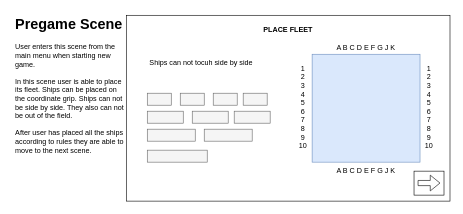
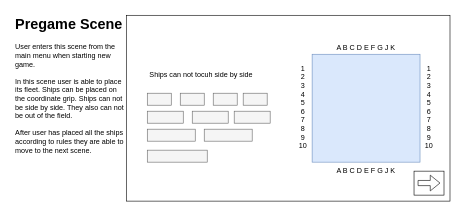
- <mxCell id="8" value="PLACE FLEET" style="text;html=1;strokeColor=none;fillColor=none;align=center;verticalAlign=middle;whiteSpace=wrap;rounded=0;fontStyle=1" vertex="1" parent="1"><mxGeometry x="390" y="35" width="180" height="30" as="geometry" /></mxCell>
- <mxCell id="21" value="Ships can not tocuh side by side" style="text;html=1;strokeColor=none;fillColor=none;align=center;verticalAlign=middle;whiteSpace=wrap;rounded=0;" vertex="1" parent="1"><mxGeometry x="245" y="85" width="180" height="40" as="geometry" /></mxCell>
+ <mxCell id="21" value="Ships can not tocuh side by side" style="text;html=1;strokeColor=none;fillColor=none;align=center;verticalAlign=middle;whiteSpace=wrap;rounded=0;" vertex="1" parent="1"><mxGeometry x="245" y="105" width="180" height="40" as="geometry" /></mxCell>
